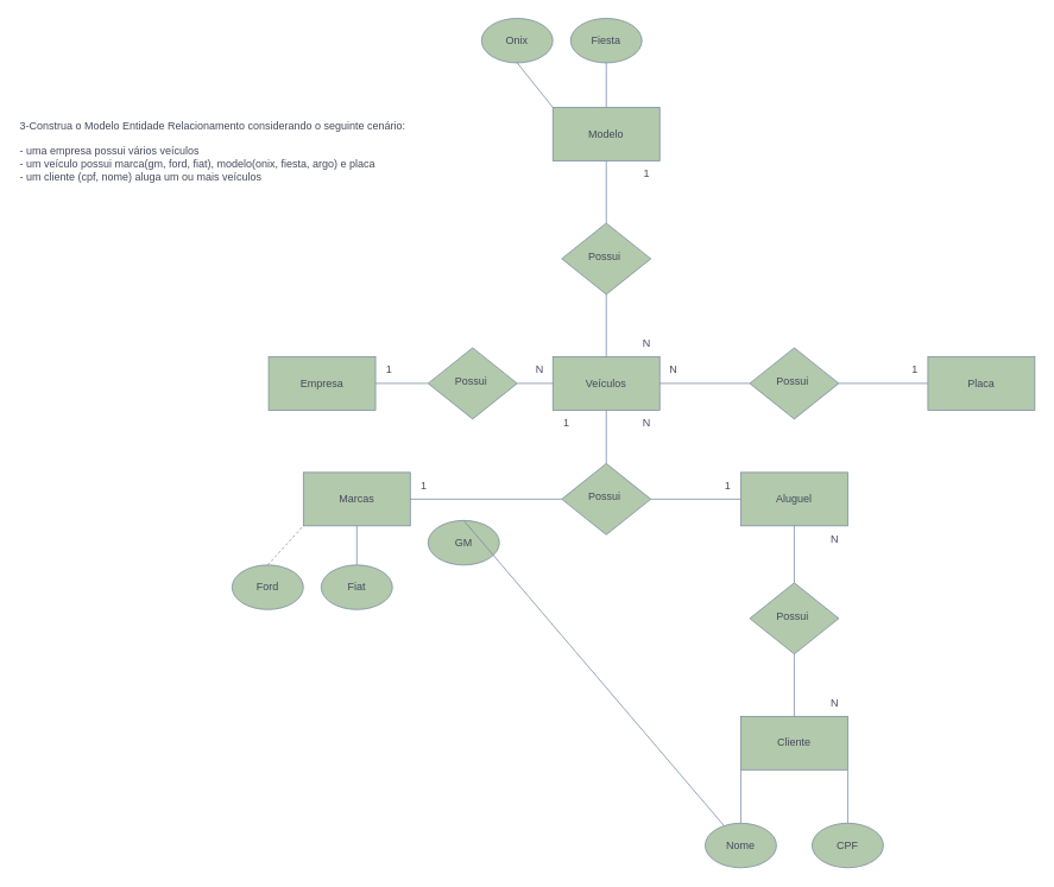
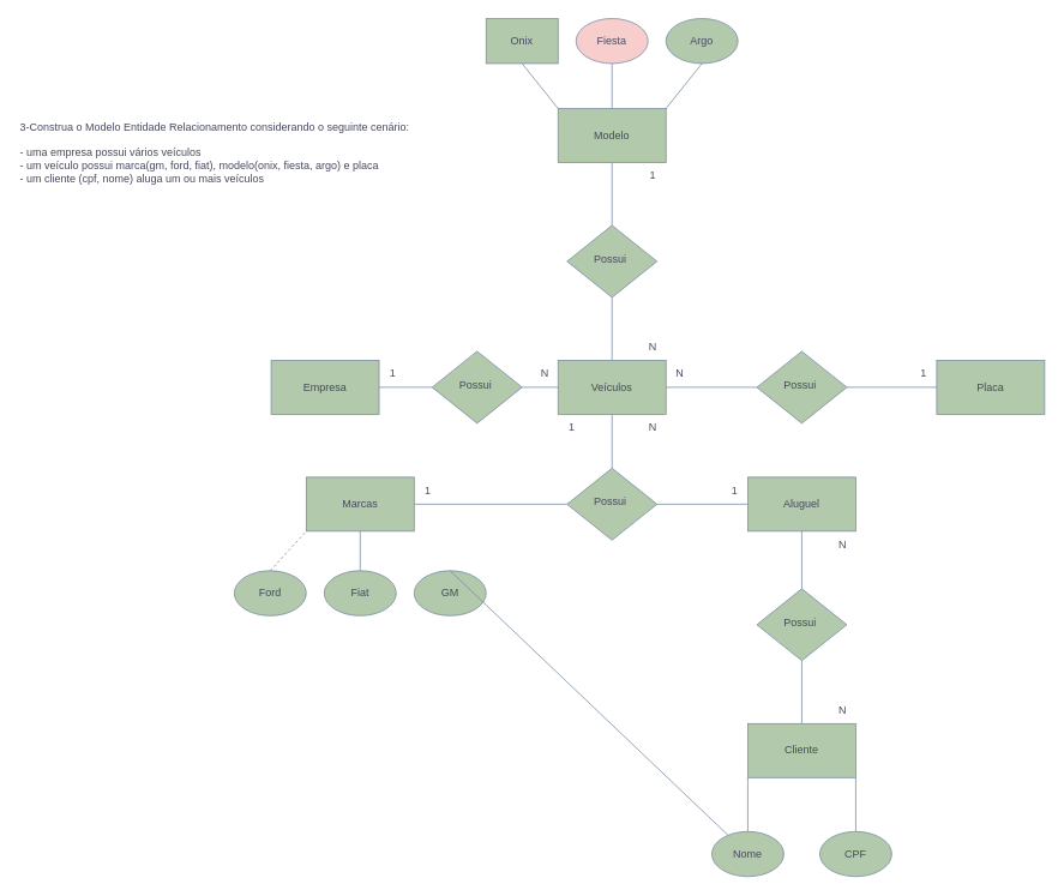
- <mxCell id="25" value="Onix" style="ellipse;whiteSpace=wrap;html=1;strokeColor=#788AA3;fontColor=#46495D;fillColor=#B2C9AB;" vertex="1" parent="1"><mxGeometry x="540" y="20" width="80" height="50" as="geometry" /></mxCell>
+ <mxCell id="25" value="Onix" style="whiteSpace=wrap;html=1;strokeColor=#788AA3;fontColor=#46495D;fillColor=#B2C9AB;rounded=0;" vertex="1" parent="1"><mxGeometry x="540" y="20" width="80" height="50" as="geometry" /></mxCell>
- <mxCell id="23" value="Fiesta" style="ellipse;whiteSpace=wrap;html=1;strokeColor=#788AA3;fontColor=#46495D;fillColor=#B2C9AB;" vertex="1" parent="1"><mxGeometry x="640" y="20" width="80" height="50" as="geometry" /></mxCell>
+ <mxCell id="23" value="Fiesta" style="ellipse;whiteSpace=wrap;html=1;strokeColor=#788AA3;fontColor=#46495D;fillColor=#f8cecc;" vertex="1" parent="1"><mxGeometry x="640" y="20" width="80" height="50" as="geometry" /></mxCell>
+ <mxCell id="24" value="Argo" style="ellipse;whiteSpace=wrap;html=1;strokeColor=#788AA3;fontColor=#46495D;fillColor=#B2C9AB;" vertex="1" parent="1"><mxGeometry x="740" y="20" width="80" height="50" as="geometry" /></mxCell>
+ <mxCell id="28" value="" style="endArrow=none;html=1;rounded=0;strokeColor=#788AA3;fontColor=#46495D;fillColor=#B2C9AB;exitX=1;exitY=0;exitDx=0;exitDy=0;entryX=0.5;entryY=1;entryDx=0;entryDy=0;" edge="1" parent="1" source="21" target="24"><mxGeometry width="50" height="50" relative="1" as="geometry"><mxPoint x="341" y="140" as="sourcePoint" /><mxPoint x="391" y="90" as="targetPoint" /></mxGeometry></mxCell>
- <mxCell id="15" value="GM" style="ellipse;whiteSpace=wrap;html=1;strokeColor=#788AA3;fontColor=#46495D;fillColor=#B2C9AB;" vertex="1" parent="1"><mxGeometry x="480" y="584" width="80" height="50" as="geometry" /></mxCell>
+ <mxCell id="15" value="GM" style="ellipse;whiteSpace=wrap;html=1;strokeColor=#788AA3;fontColor=#46495D;fillColor=#B2C9AB;" vertex="1" parent="1"><mxGeometry x="460" y="634" width="80" height="50" as="geometry" /></mxCell>
